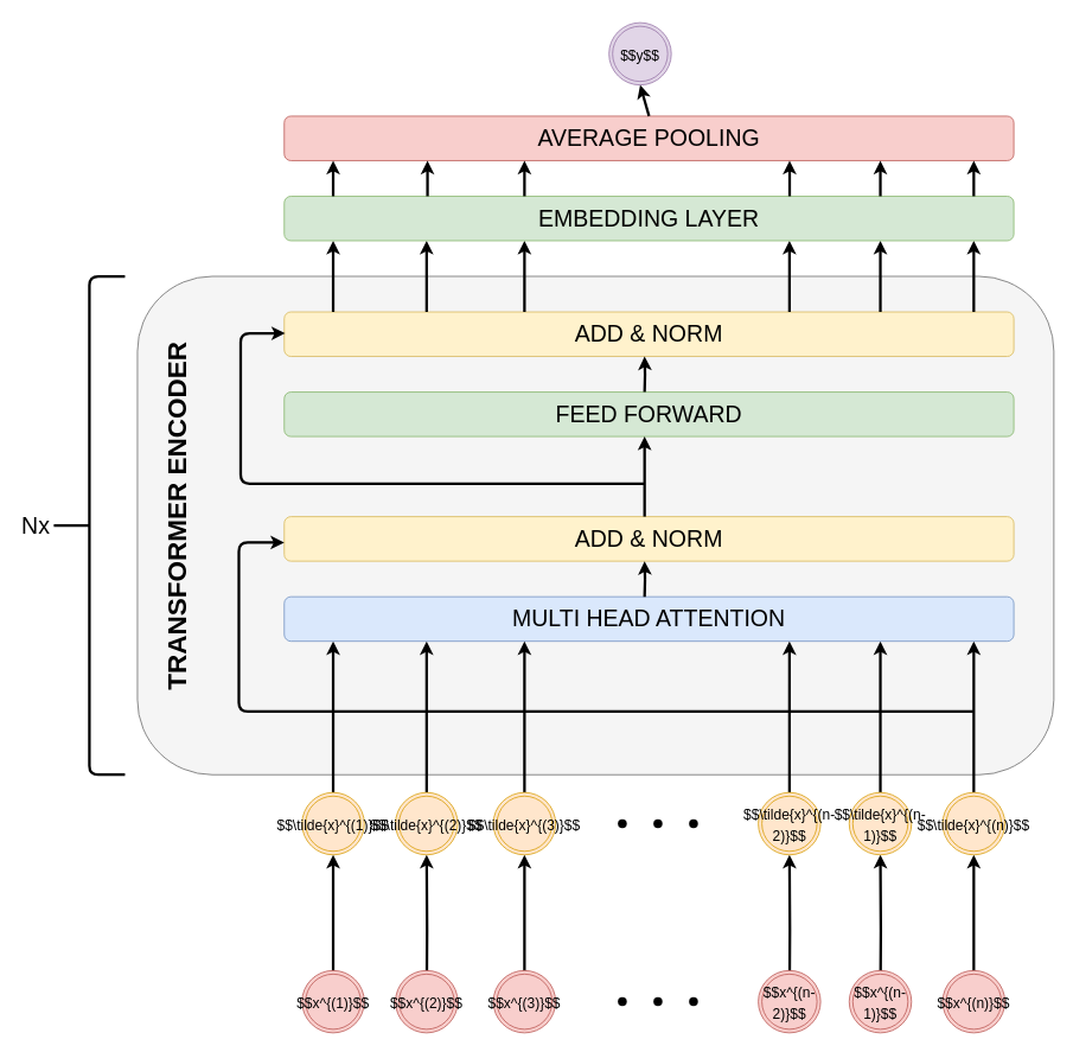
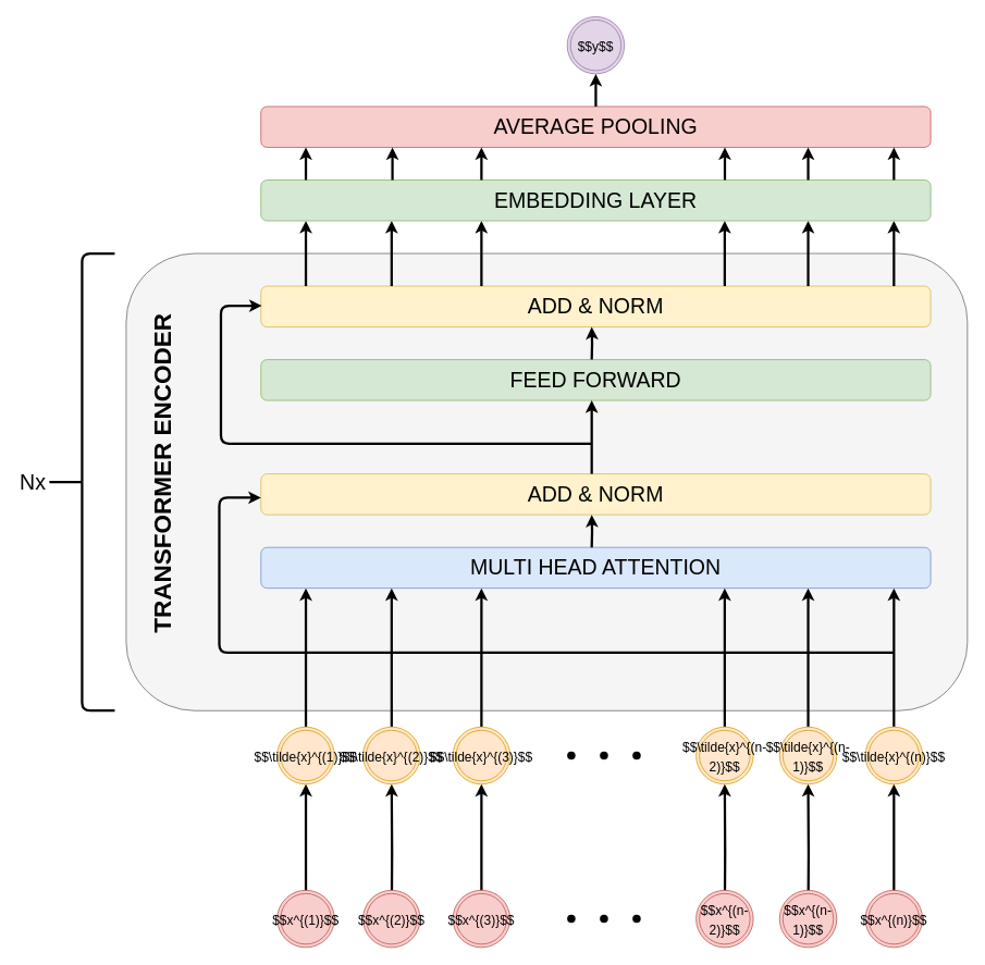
- <mxCell id="34" value="&lt;font style=&quot;font-size: 16px&quot;&gt;$$y$$&lt;/font&gt;" style="ellipse;shape=doubleEllipse;whiteSpace=wrap;html=1;aspect=fixed;fontSize=20;fillColor=#e1d5e7;strokeColor=#9673a6;" parent="1" vertex="1"><mxGeometry x="684" y="25" width="70" height="70" as="geometry" /></mxCell>
+ <mxCell id="34" value="&lt;font style=&quot;font-size: 16px&quot;&gt;$$y$$&lt;/font&gt;" style="ellipse;shape=doubleEllipse;whiteSpace=wrap;html=1;aspect=fixed;fontSize=20;fillColor=#e1d5e7;strokeColor=#9673a6;" parent="1" vertex="1"><mxGeometry x="694" y="20" width="70" height="70" as="geometry" /></mxCell>
